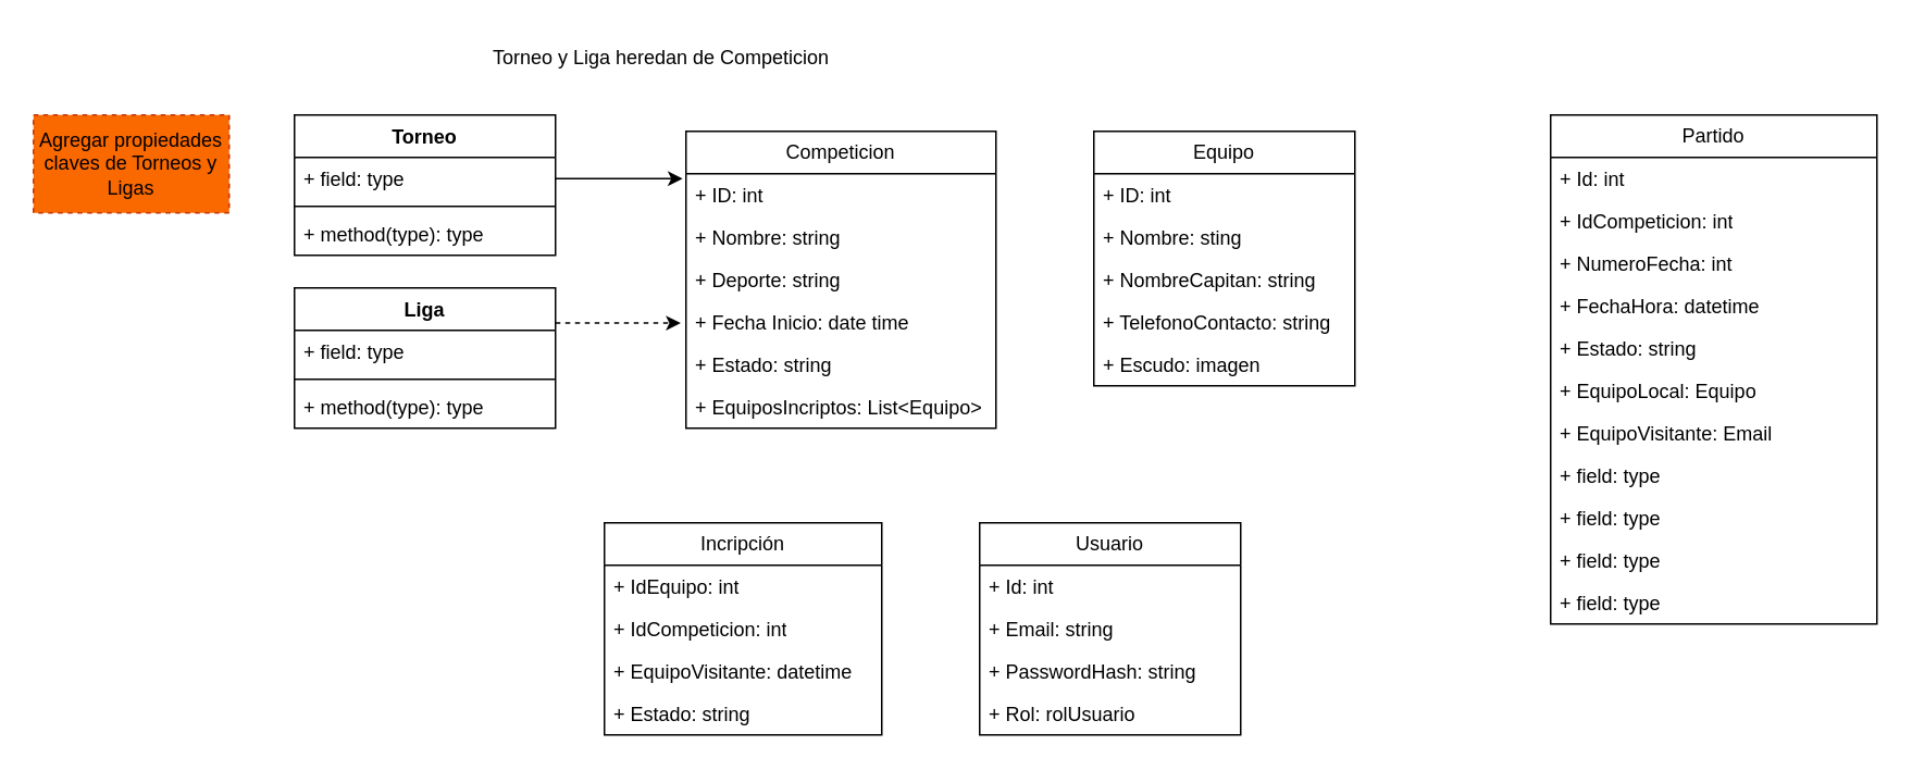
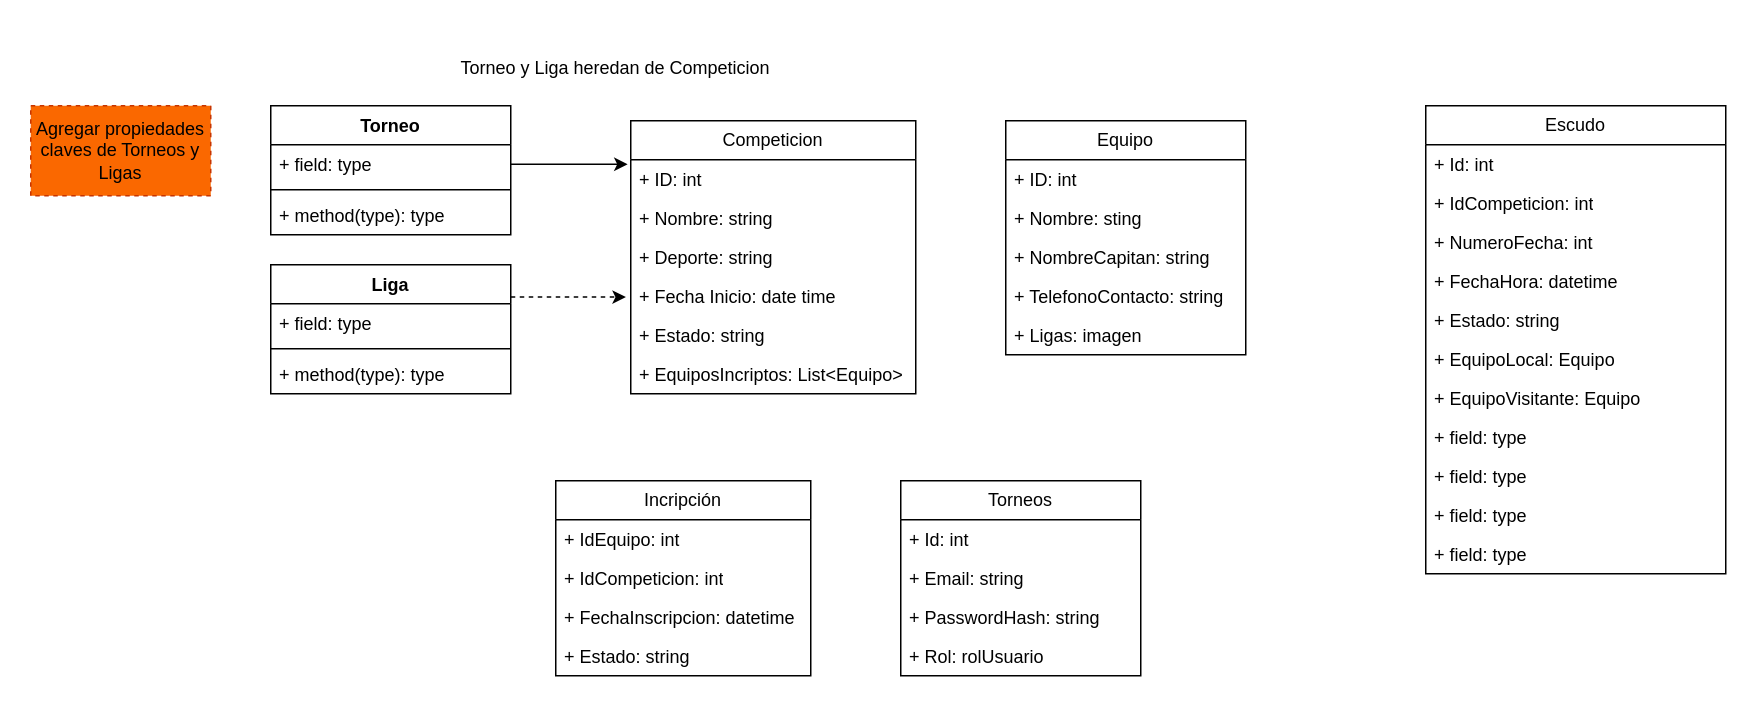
- <mxCell id="42" value="Torneo y Liga heredan de Competicion" style="text;html=1;whiteSpace=wrap;strokeColor=none;fillColor=none;align=center;verticalAlign=middle;rounded=0;" vertex="1" parent="1"><mxGeometry x="290" y="20" width="230" height="30" as="geometry" /></mxCell>
+ <mxCell id="42" value="Torneo y Liga heredan de Competicion" style="text;html=1;whiteSpace=wrap;strokeColor=none;fillColor=none;align=center;verticalAlign=middle;rounded=0;" vertex="1" parent="1"><mxGeometry x="295" y="30" width="230" height="30" as="geometry" /></mxCell>
- <mxCell id="15" value="Partido" style="swimlane;fontStyle=0;childLayout=stackLayout;horizontal=1;startSize=26;fillColor=none;horizontalStack=0;resizeParent=1;resizeParentMax=0;resizeLast=0;collapsible=1;marginBottom=0;whiteSpace=wrap;html=1;" parent="1" vertex="1"><mxGeometry x="950" y="70" width="200" height="312" as="geometry" /></mxCell>
+ <mxCell id="15" value="Escudo" style="swimlane;fontStyle=0;childLayout=stackLayout;horizontal=1;startSize=26;fillColor=none;horizontalStack=0;resizeParent=1;resizeParentMax=0;resizeLast=0;collapsible=1;marginBottom=0;whiteSpace=wrap;html=1;" parent="1" vertex="1"><mxGeometry x="950" y="70" width="200" height="312" as="geometry" /></mxCell>
- <mxCell id="14" value="+ Escudo: imagen" style="text;strokeColor=none;fillColor=none;align=left;verticalAlign=top;spacingLeft=4;spacingRight=4;overflow=hidden;rotatable=0;points=[[0,0.5],[1,0.5]];portConstraint=eastwest;whiteSpace=wrap;html=1;" parent="9" vertex="1"><mxGeometry y="130" width="160" height="26" as="geometry" /></mxCell>
+ <mxCell id="14" value="+ Ligas: imagen" style="text;strokeColor=none;fillColor=none;align=left;verticalAlign=top;spacingLeft=4;spacingRight=4;overflow=hidden;rotatable=0;points=[[0,0.5],[1,0.5]];portConstraint=eastwest;whiteSpace=wrap;html=1;" parent="9" vertex="1"><mxGeometry y="130" width="160" height="26" as="geometry" /></mxCell>
- <mxCell id="22" value="+ EquipoVisitante: Email" style="text;strokeColor=none;fillColor=none;align=left;verticalAlign=top;spacingLeft=4;spacingRight=4;overflow=hidden;rotatable=0;points=[[0,0.5],[1,0.5]];portConstraint=eastwest;whiteSpace=wrap;html=1;" vertex="1" parent="15"><mxGeometry y="182" width="200" height="26" as="geometry" /></mxCell>
+ <mxCell id="22" value="+ EquipoVisitante: Equipo" style="text;strokeColor=none;fillColor=none;align=left;verticalAlign=top;spacingLeft=4;spacingRight=4;overflow=hidden;rotatable=0;points=[[0,0.5],[1,0.5]];portConstraint=eastwest;whiteSpace=wrap;html=1;" vertex="1" parent="15"><mxGeometry y="182" width="200" height="26" as="geometry" /></mxCell>
- <mxCell id="27" value="Usuario" style="swimlane;fontStyle=0;childLayout=stackLayout;horizontal=1;startSize=26;fillColor=none;horizontalStack=0;resizeParent=1;resizeParentMax=0;resizeLast=0;collapsible=1;marginBottom=0;whiteSpace=wrap;html=1;" parent="1" vertex="1"><mxGeometry x="600" y="320" width="160" height="130" as="geometry" /></mxCell>
+ <mxCell id="27" value="Torneos" style="swimlane;fontStyle=0;childLayout=stackLayout;horizontal=1;startSize=26;fillColor=none;horizontalStack=0;resizeParent=1;resizeParentMax=0;resizeLast=0;collapsible=1;marginBottom=0;whiteSpace=wrap;html=1;" parent="1" vertex="1"><mxGeometry x="600" y="320" width="160" height="130" as="geometry" /></mxCell>
- <mxCell id="47" value="+ EquipoVisitante: datetime" style="text;strokeColor=none;fillColor=none;align=left;verticalAlign=top;spacingLeft=4;spacingRight=4;overflow=hidden;rotatable=0;points=[[0,0.5],[1,0.5]];portConstraint=eastwest;whiteSpace=wrap;html=1;" vertex="1" parent="44"><mxGeometry y="78" width="170" height="26" as="geometry" /></mxCell>
+ <mxCell id="47" value="+ FechaInscripcion: datetime" style="text;strokeColor=none;fillColor=none;align=left;verticalAlign=top;spacingLeft=4;spacingRight=4;overflow=hidden;rotatable=0;points=[[0,0.5],[1,0.5]];portConstraint=eastwest;whiteSpace=wrap;html=1;" vertex="1" parent="44"><mxGeometry y="78" width="170" height="26" as="geometry" /></mxCell>
